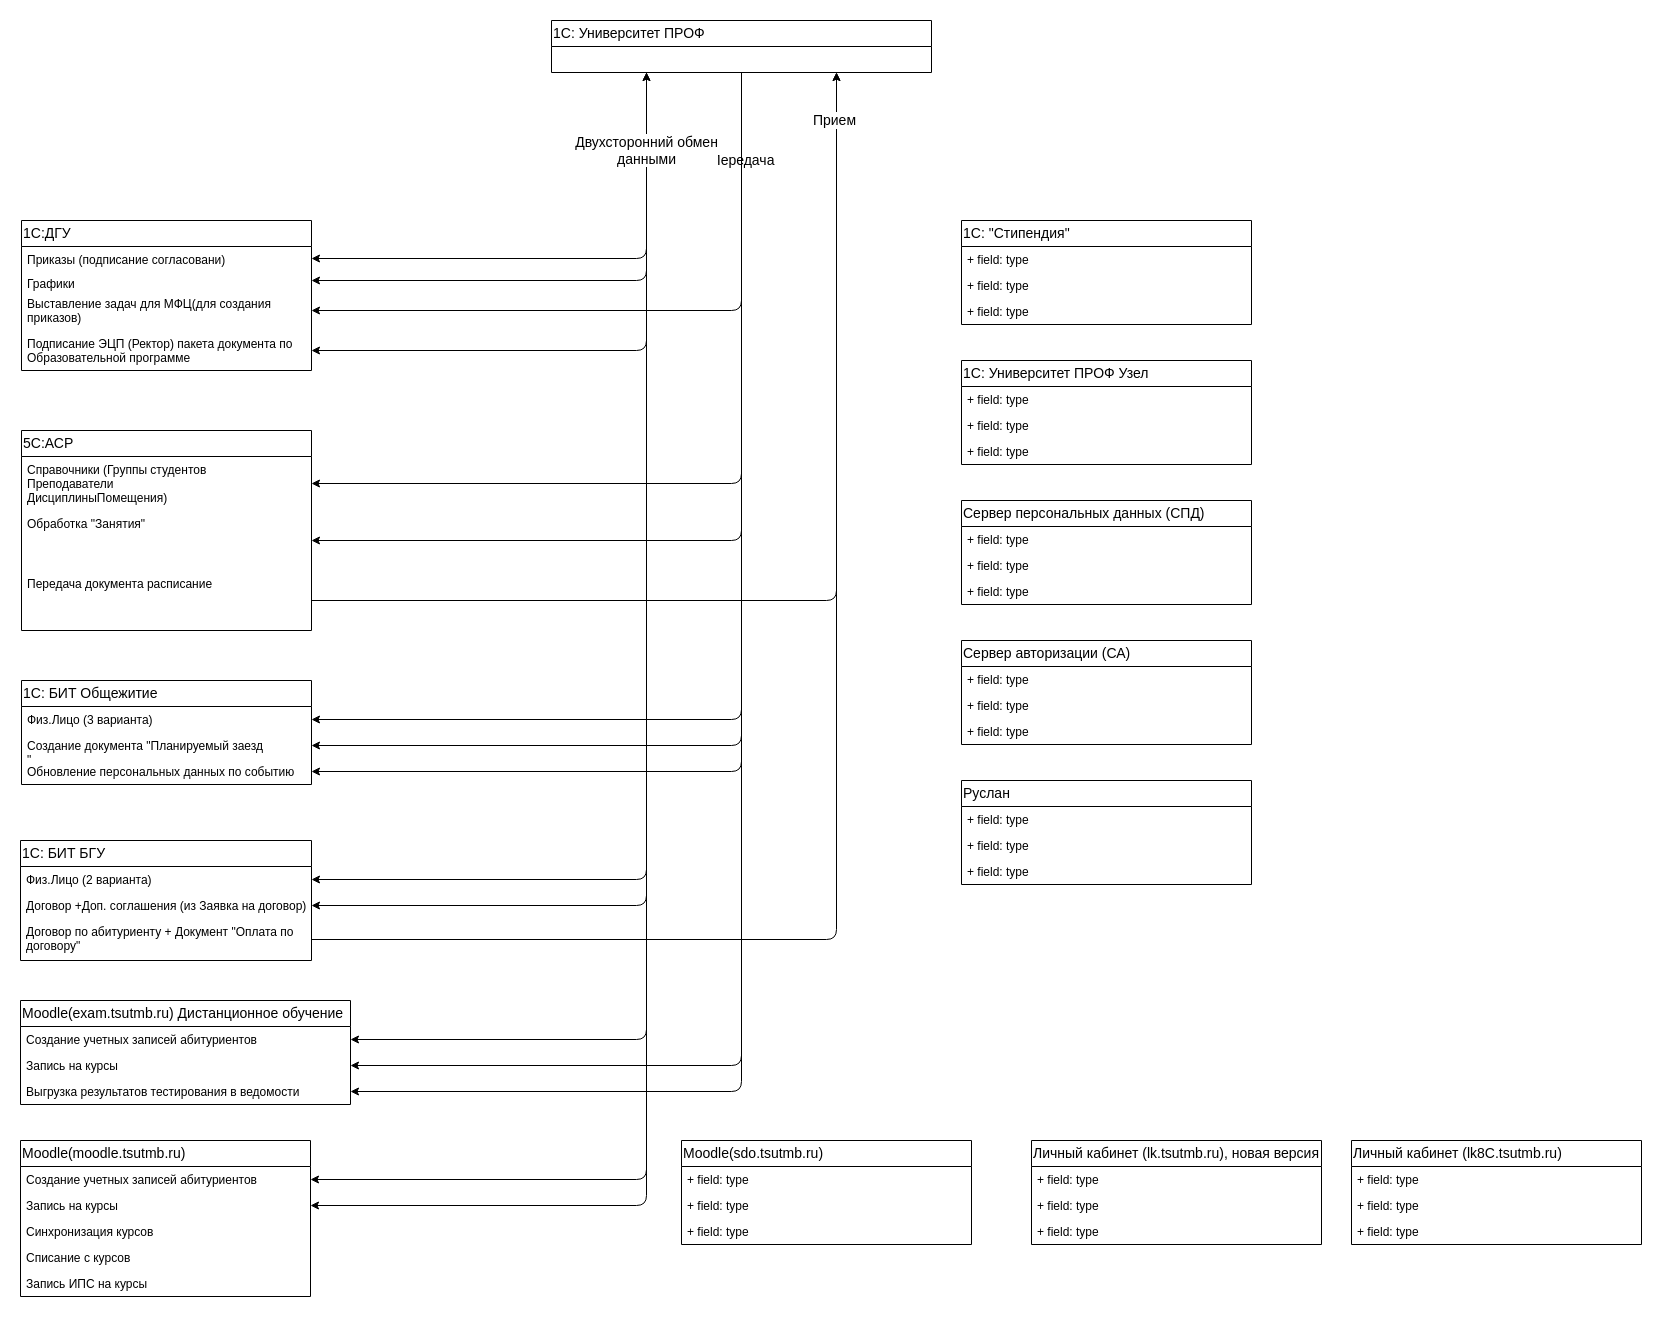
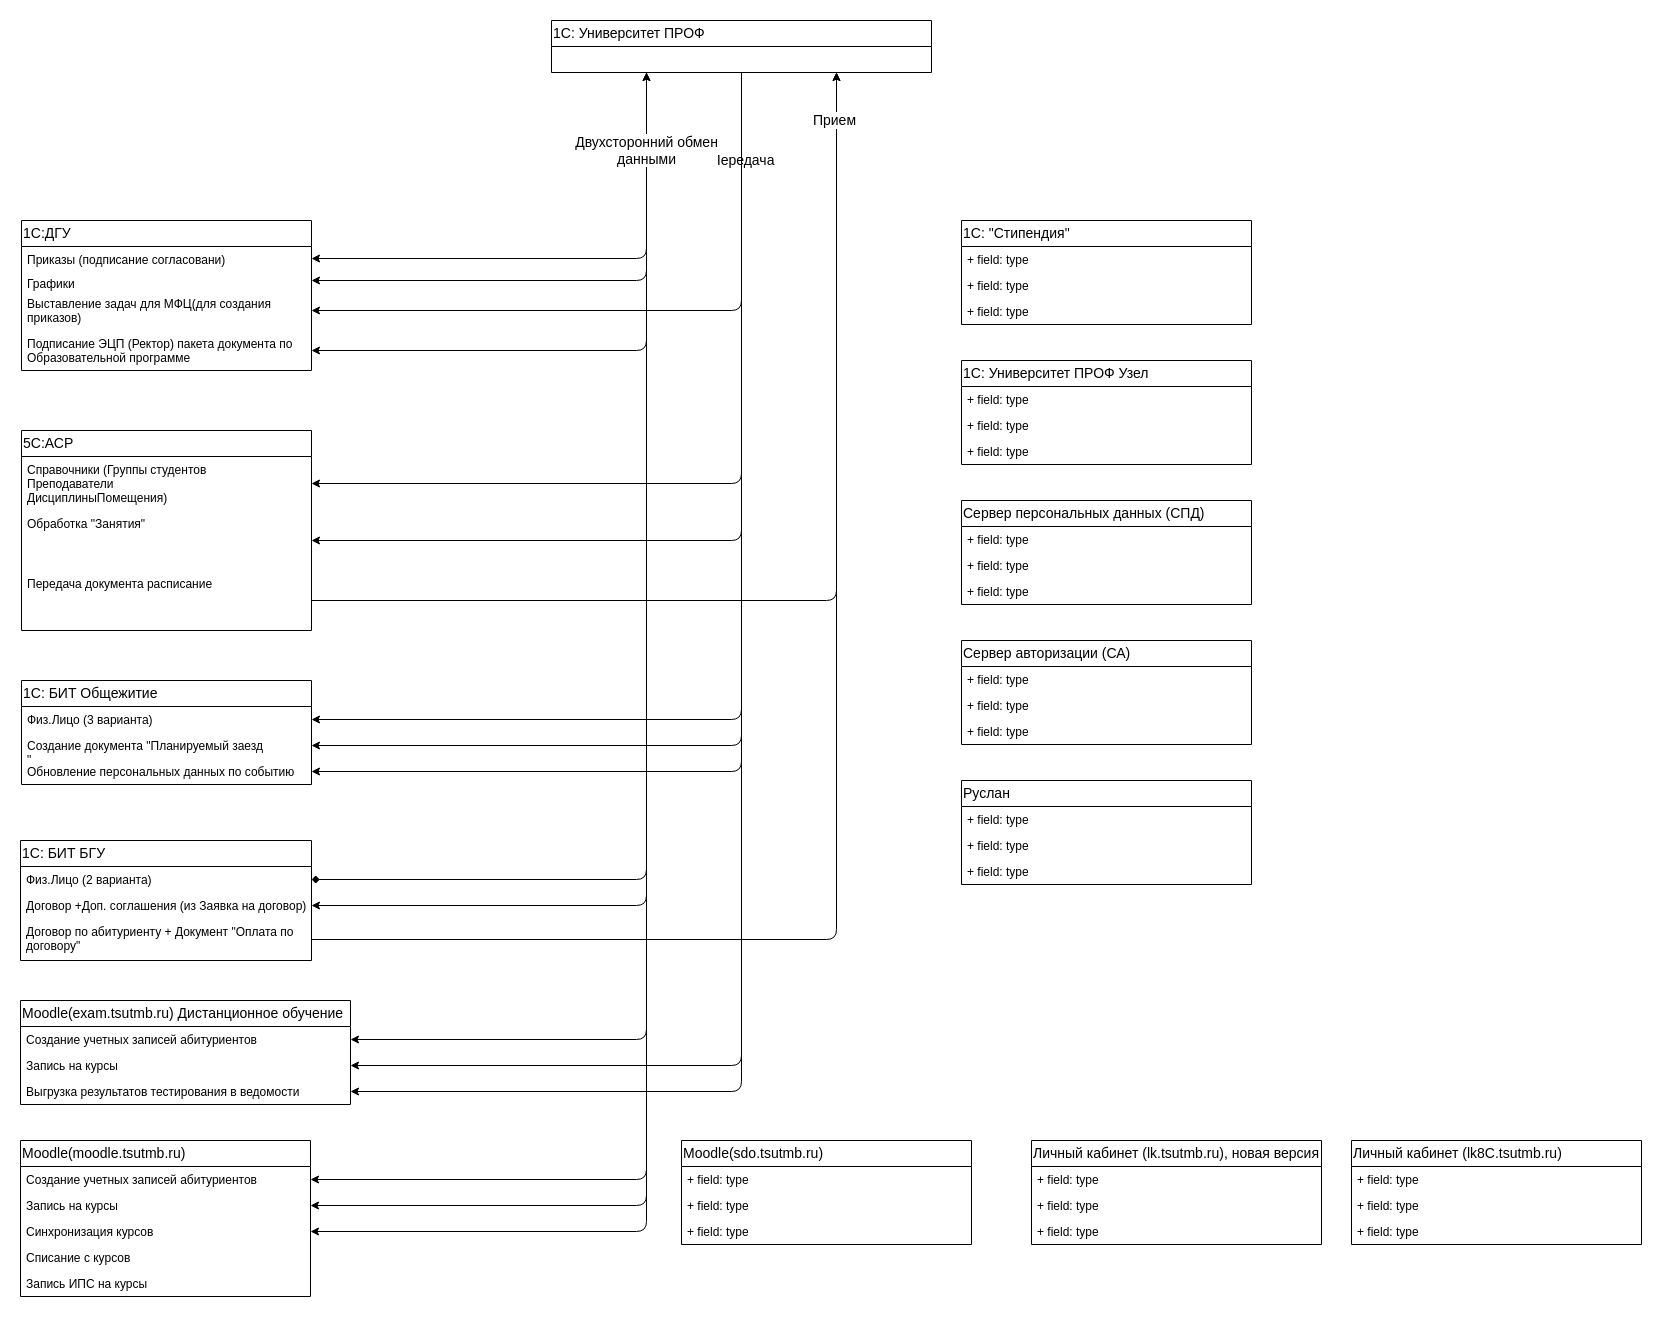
- <mxCell id="10" style="edgeStyle=orthogonalEdgeStyle;rounded=1;sketch=0;orthogonalLoop=1;jettySize=auto;html=1;exitX=0.25;exitY=1;exitDx=0;exitDy=0;entryX=1;entryY=0.5;entryDx=0;entryDy=0;startArrow=none;startFill=0;fillColor=#0A0A0A;fontSize=14;" parent="1" source="19" target="38" edge="1"><mxGeometry relative="1" as="geometry" /></mxCell>
+ <mxCell id="10" style="edgeStyle=orthogonalEdgeStyle;rounded=1;sketch=0;orthogonalLoop=1;jettySize=auto;html=1;exitX=0.25;exitY=1;exitDx=0;exitDy=0;entryX=1;entryY=0.5;entryDx=0;entryDy=0;startArrow=none;startFill=0;fillColor=#0A0A0A;fontSize=14;endArrow=diamond;" parent="1" source="19" target="38" edge="1"><mxGeometry relative="1" as="geometry" /></mxCell>
+ <mxCell id="18" style="edgeStyle=orthogonalEdgeStyle;rounded=1;sketch=0;orthogonalLoop=1;jettySize=auto;html=1;exitX=0.25;exitY=1;exitDx=0;exitDy=0;entryX=1;entryY=0.5;entryDx=0;entryDy=0;startArrow=none;startFill=0;fillColor=#0A0A0A;fontSize=14;" parent="1" source="19" target="70" edge="1"><mxGeometry relative="1" as="geometry" /></mxCell>
